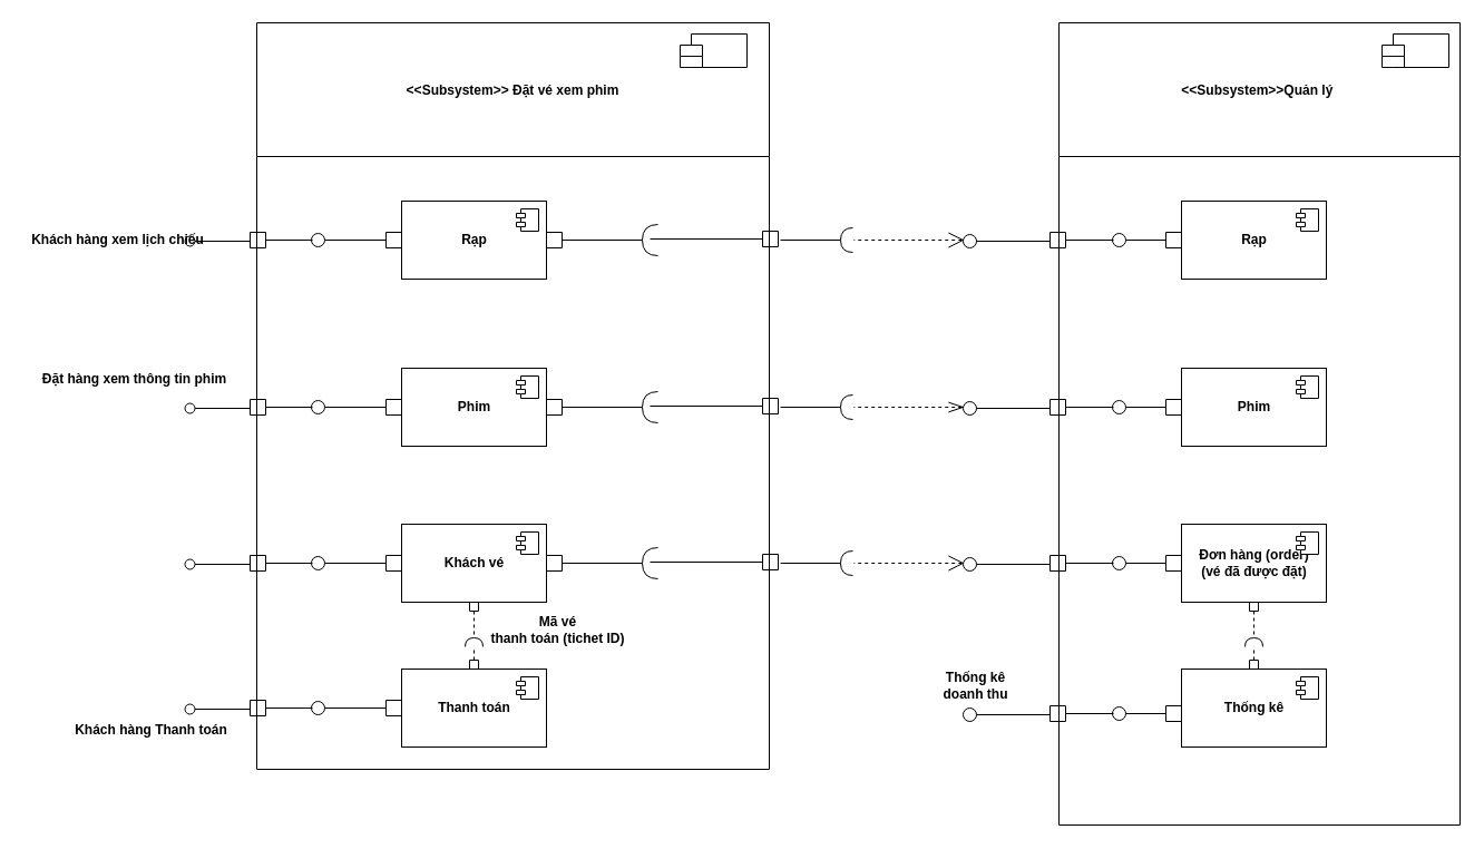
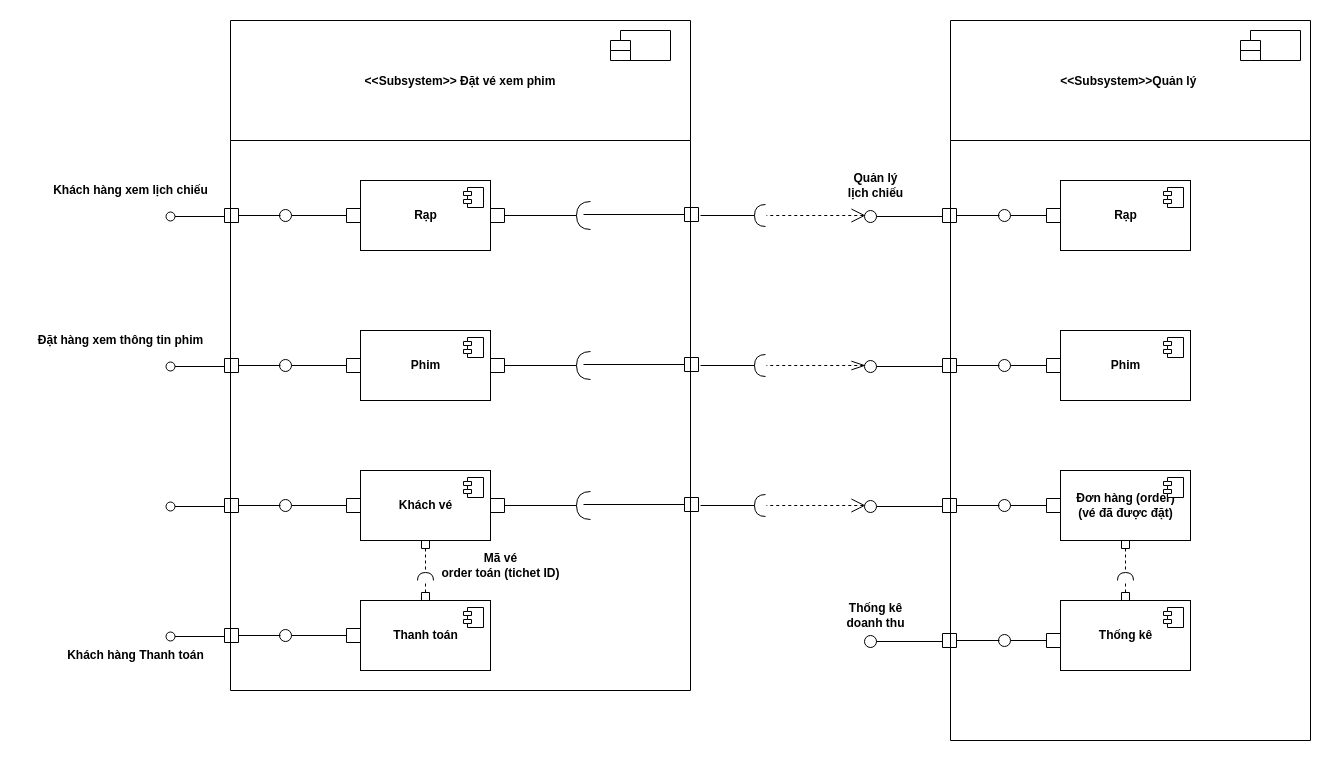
+ <mxCell id="63" value="&lt;b&gt;Quản lý &lt;br&gt;lịch chiếu&lt;/b&gt;" style="text;html=1;align=center;verticalAlign=middle;resizable=0;points=[];autosize=1;" vertex="1" parent="1"><mxGeometry x="840" y="170" width="70" height="30" as="geometry" /></mxCell>
- <mxCell id="61" value="&lt;b&gt;Khách hàng xem lịch chiếu&lt;/b&gt;" style="text;html=1;align=center;verticalAlign=middle;resizable=0;points=[];autosize=1;" vertex="1" parent="1"><mxGeometry x="20" y="205" width="170" height="20" as="geometry" /></mxCell>
+ <mxCell id="61" value="&lt;b&gt;Khách hàng xem lịch chiếu&lt;/b&gt;" style="text;html=1;align=center;verticalAlign=middle;resizable=0;points=[];autosize=1;" vertex="1" parent="1"><mxGeometry x="45" y="180" width="170" height="20" as="geometry" /></mxCell>
- <mxCell id="28" value="&lt;b&gt;Mã vé &lt;br&gt;thanh toán (tichet ID)&lt;br&gt;&lt;/b&gt;" style="text;html=1;align=center;verticalAlign=middle;resizable=0;points=[];autosize=1;" vertex="1" parent="2"><mxGeometry x="200" y="530" width="140" height="30" as="geometry" /></mxCell>
+ <mxCell id="28" value="&lt;b&gt;Mã vé &lt;br&gt;order toán (tichet ID)&lt;br&gt;&lt;/b&gt;" style="text;html=1;align=center;verticalAlign=middle;resizable=0;points=[];autosize=1;" vertex="1" parent="2"><mxGeometry x="200" y="530" width="140" height="30" as="geometry" /></mxCell>
